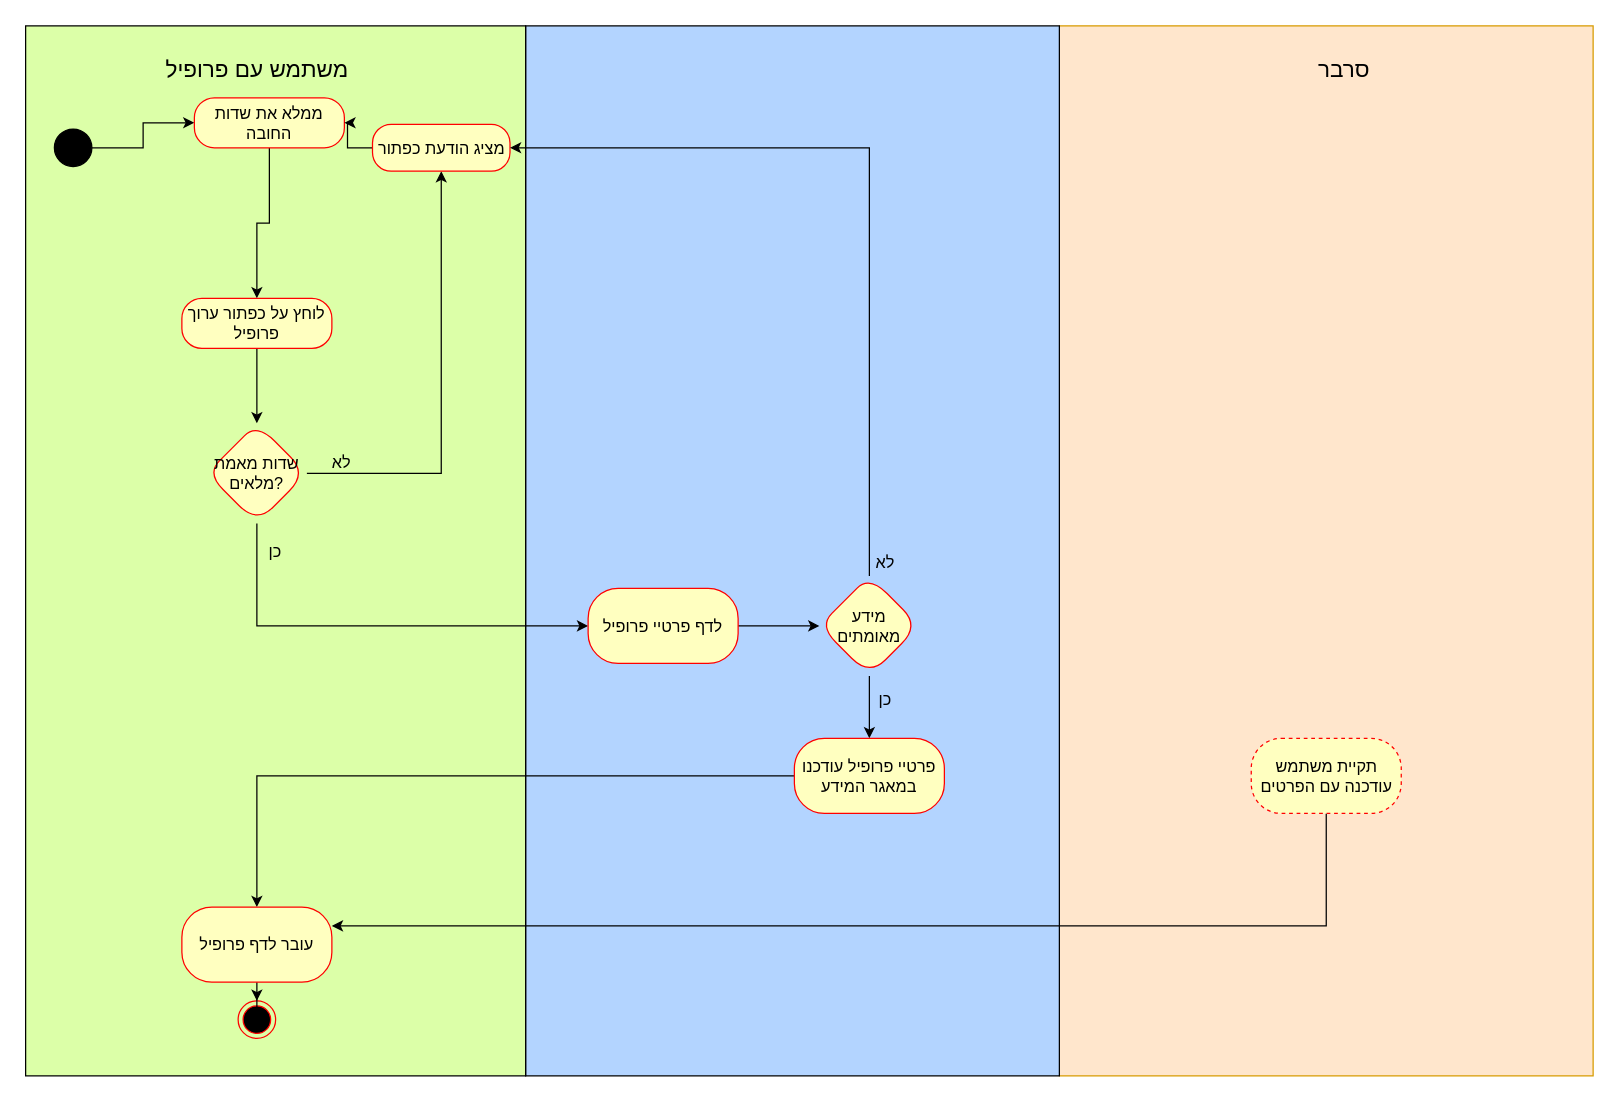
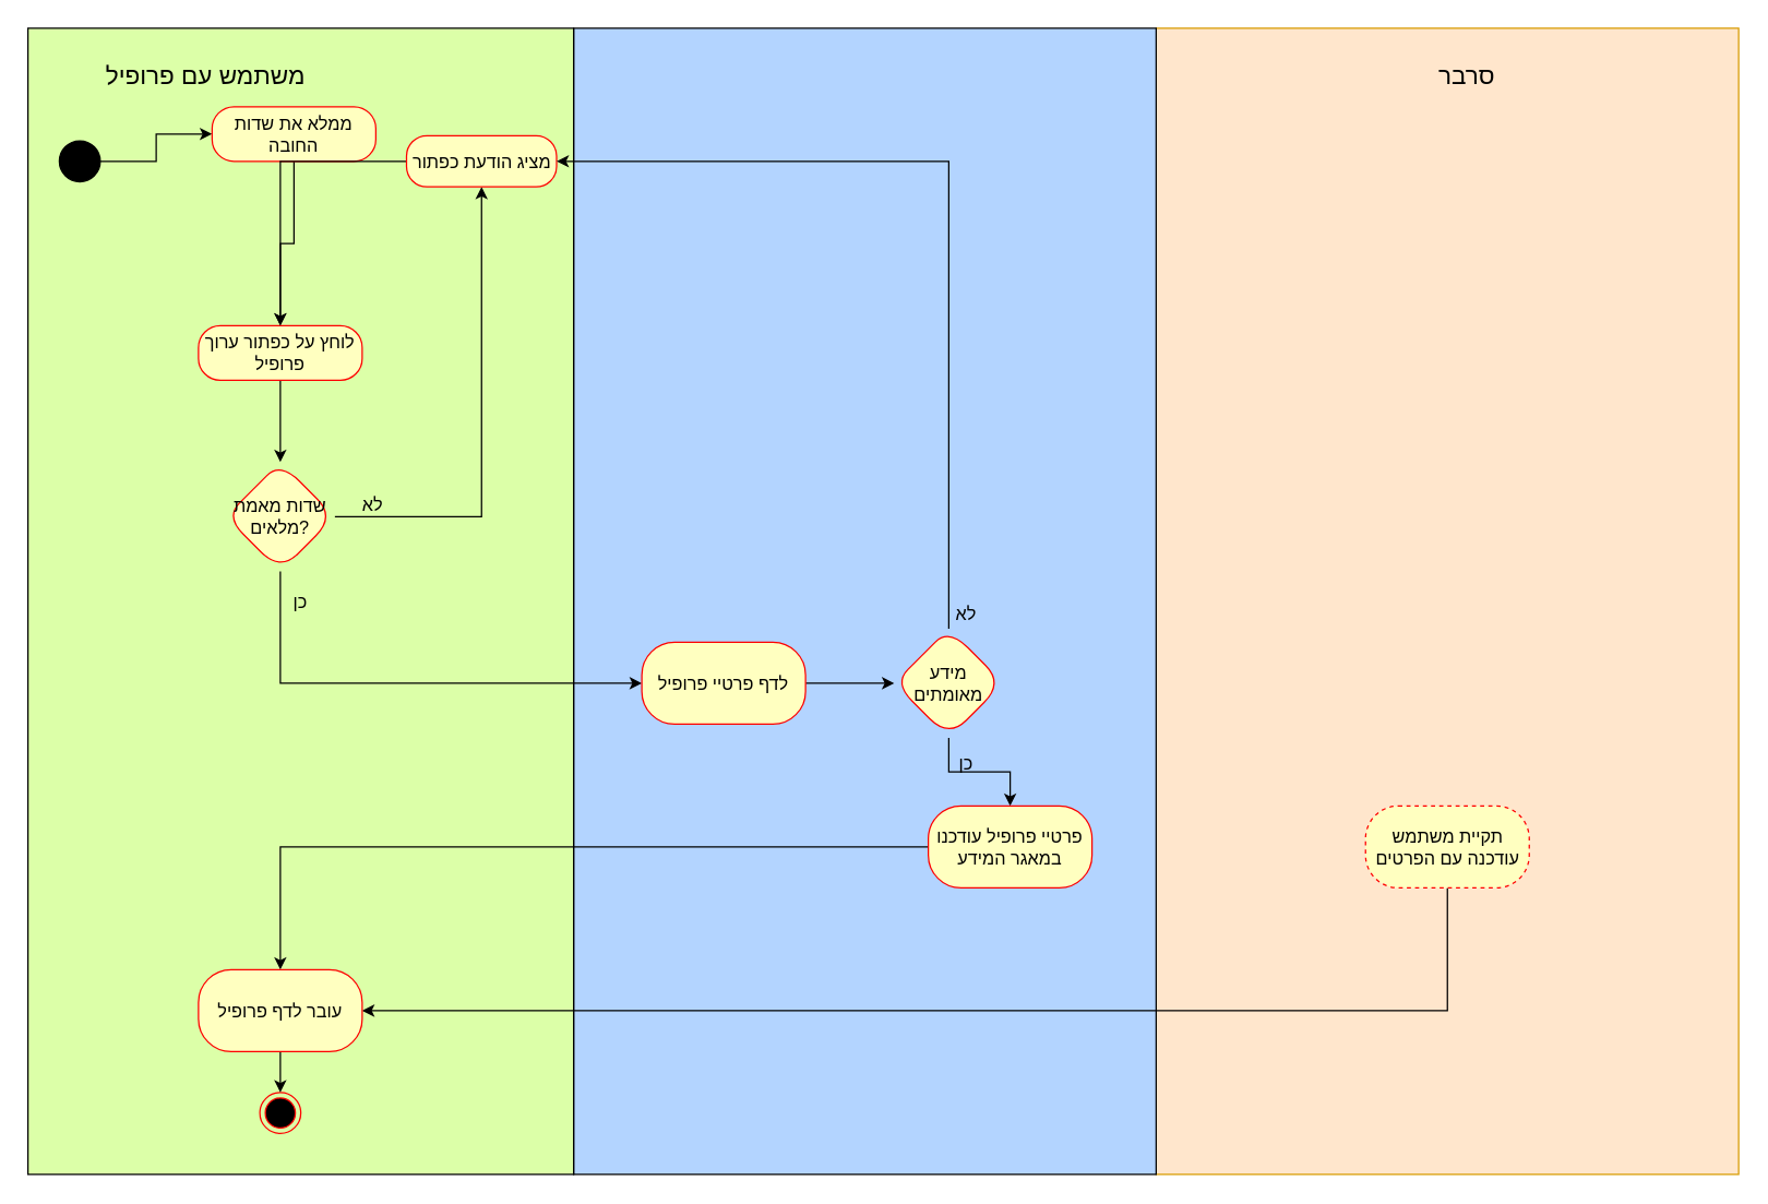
- <mxCell id="6" value="&lt;span style=&quot;font-size: 18px&quot;&gt;משתמש עם פרופיל&lt;/span&gt;" style="text;html=1;strokeColor=none;fillColor=none;align=center;verticalAlign=middle;whiteSpace=wrap;rounded=0;" vertex="1" parent="1"><mxGeometry x="112.5" y="40" width="185" height="30" as="geometry" /></mxCell>
+ <mxCell id="6" value="&lt;span style=&quot;font-size: 18px&quot;&gt;משתמש עם פרופיל&lt;/span&gt;" style="text;html=1;strokeColor=none;fillColor=none;align=center;verticalAlign=middle;whiteSpace=wrap;rounded=0;" vertex="1" parent="1"><mxGeometry x="57.5" y="40" width="185" height="30" as="geometry" /></mxCell>
- <mxCell id="22" style="edgeStyle=orthogonalEdgeStyle;rounded=0;orthogonalLoop=1;jettySize=auto;html=1;entryX=1;entryY=0.5;entryDx=0;entryDy=0;" edge="1" parent="1" source="23" target="16"><mxGeometry relative="1" as="geometry" /></mxCell>
+ <mxCell id="22" style="edgeStyle=orthogonalEdgeStyle;rounded=0;orthogonalLoop=1;jettySize=auto;html=1;" edge="1" parent="1" source="23" target="18"><mxGeometry relative="1" as="geometry" /></mxCell>
- <mxCell id="30" value="פרטיי פרופיל עודכנו במאגר המידע" style="whiteSpace=wrap;html=1;rounded=1;fontSize=13;fontColor=#000000;strokeColor=#ff0000;fillColor=#ffffc0;arcSize=40;" vertex="1" parent="1"><mxGeometry x="635" y="590" width="120" height="60" as="geometry" /></mxCell>
+ <mxCell id="30" value="פרטיי פרופיל עודכנו במאגר המידע" style="whiteSpace=wrap;html=1;rounded=1;fontSize=13;fontColor=#000000;strokeColor=#ff0000;fillColor=#ffffc0;arcSize=40;" vertex="1" parent="1"><mxGeometry x="680" y="590" width="120" height="60" as="geometry" /></mxCell>
- <mxCell id="34" value="עובר לדף פרופיל" style="whiteSpace=wrap;html=1;rounded=1;fontSize=13;fontColor=#000000;strokeColor=#ff0000;fillColor=#ffffc0;arcSize=40;" vertex="1" parent="1"><mxGeometry x="145" y="725" width="120" height="60" as="geometry" /></mxCell>
+ <mxCell id="34" value="עובר לדף פרופיל" style="whiteSpace=wrap;html=1;rounded=1;fontSize=13;fontColor=#000000;strokeColor=#ff0000;fillColor=#ffffc0;arcSize=40;" vertex="1" parent="1"><mxGeometry x="145" y="710" width="120" height="60" as="geometry" /></mxCell>
